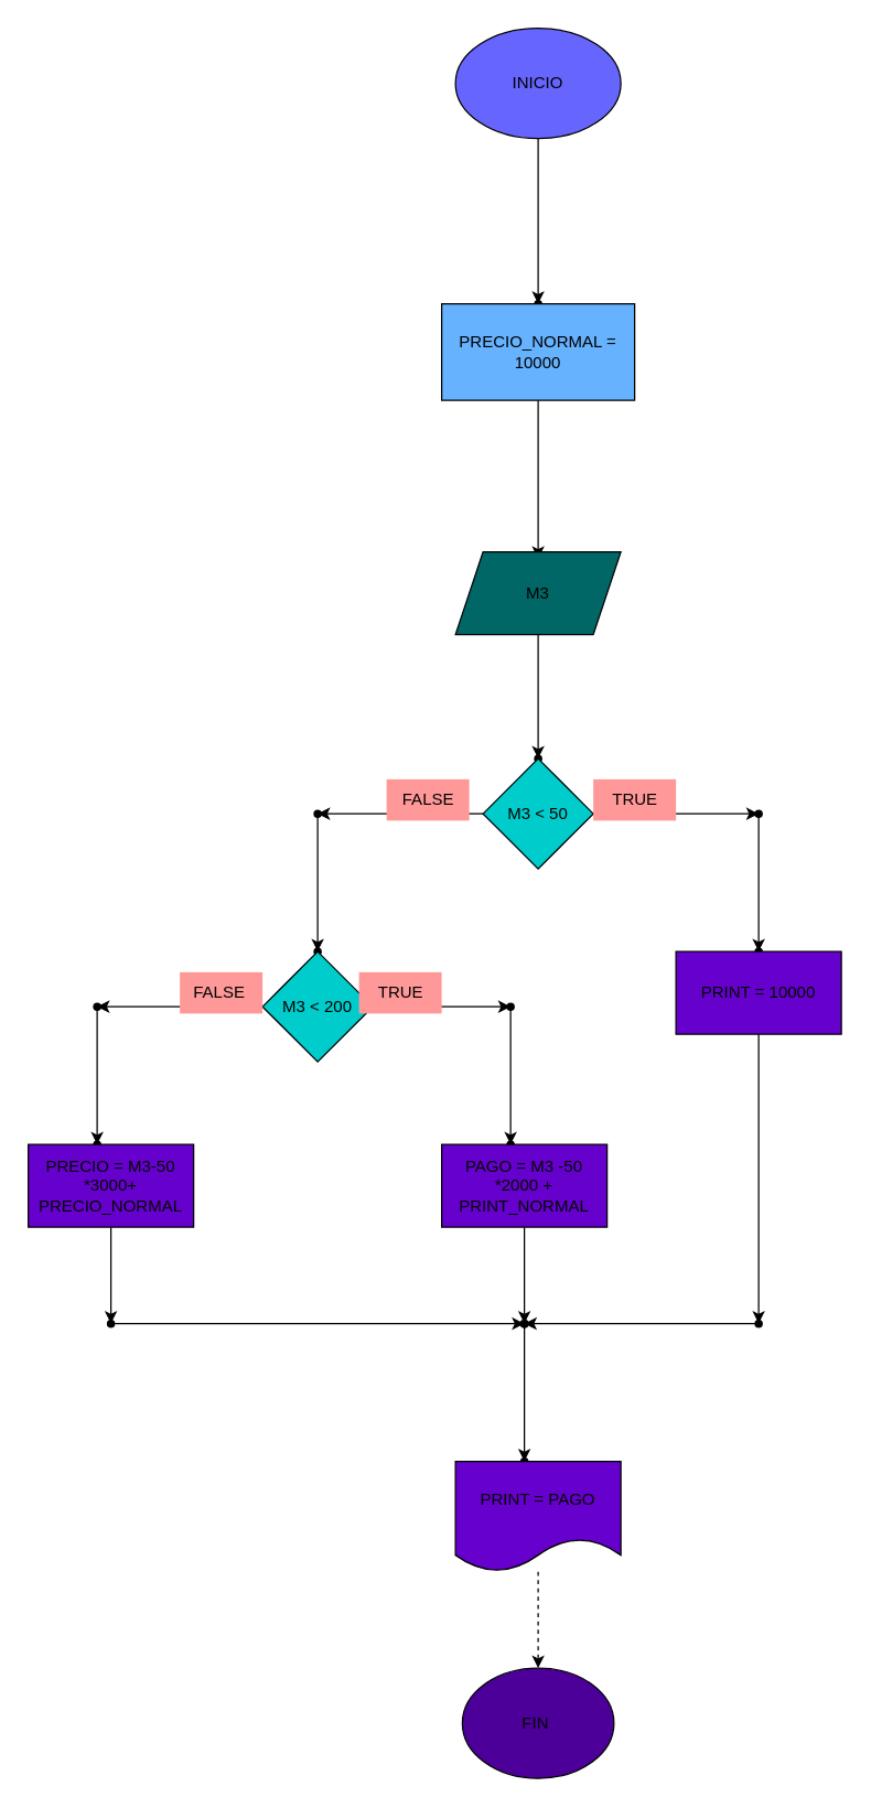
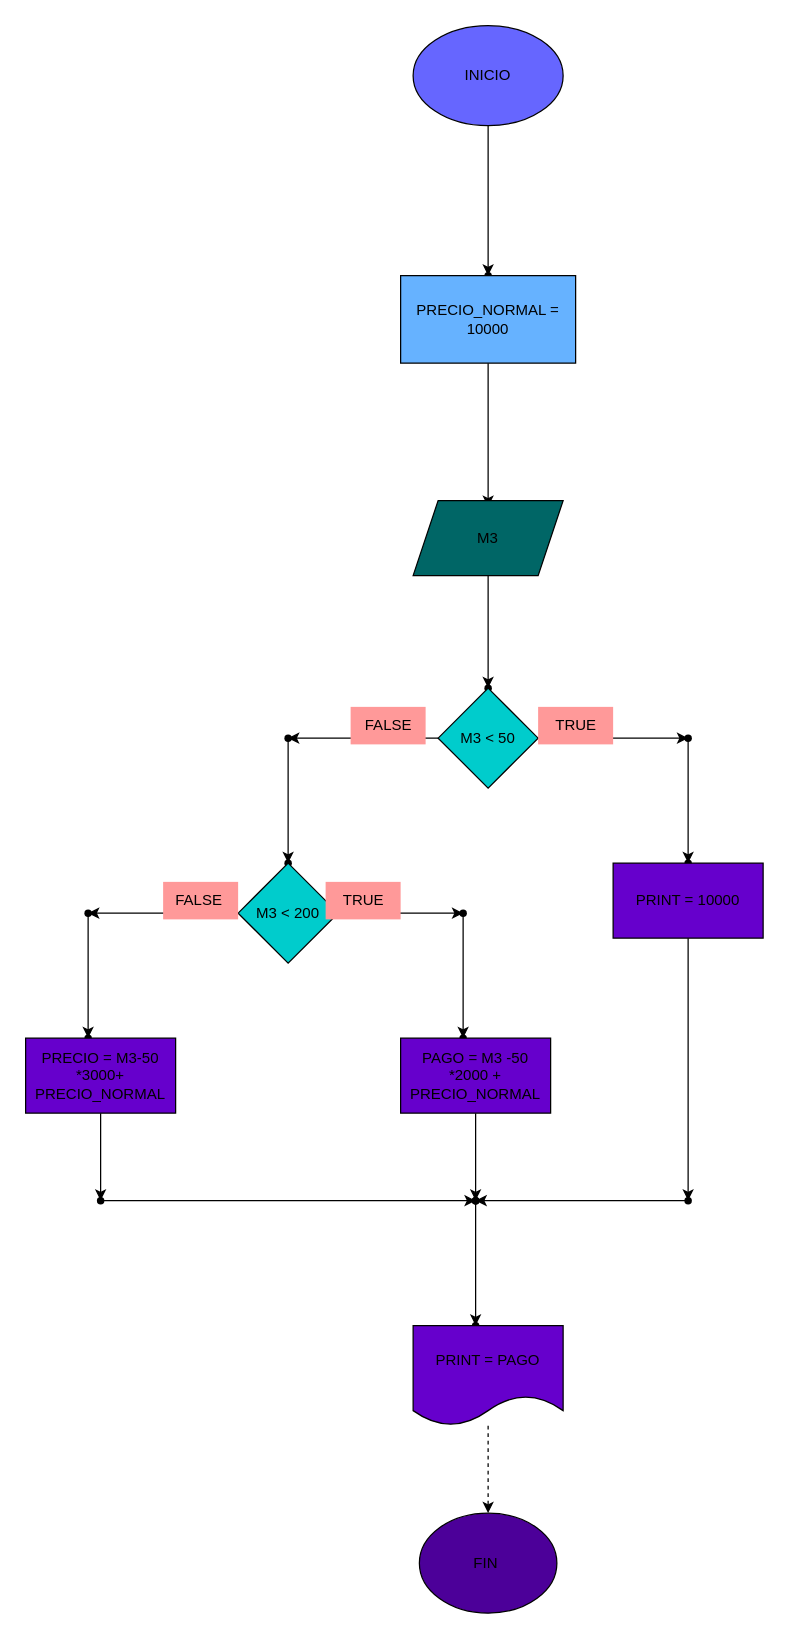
- <mxCell id="31" value="PAGO = M3 -50&lt;br&gt;*2000 +&lt;br&gt;PRINT_NORMAL" style="rounded=0;whiteSpace=wrap;html=1;fillColor=#6600CC;" parent="1" vertex="1"><mxGeometry x="320" y="830" width="120" height="60" as="geometry" /></mxCell>
+ <mxCell id="31" value="PAGO = M3 -50&lt;br&gt;*2000 +&lt;br&gt;PRECIO_NORMAL" style="rounded=0;whiteSpace=wrap;html=1;fillColor=#6600CC;" parent="1" vertex="1"><mxGeometry x="320" y="830" width="120" height="60" as="geometry" /></mxCell>
